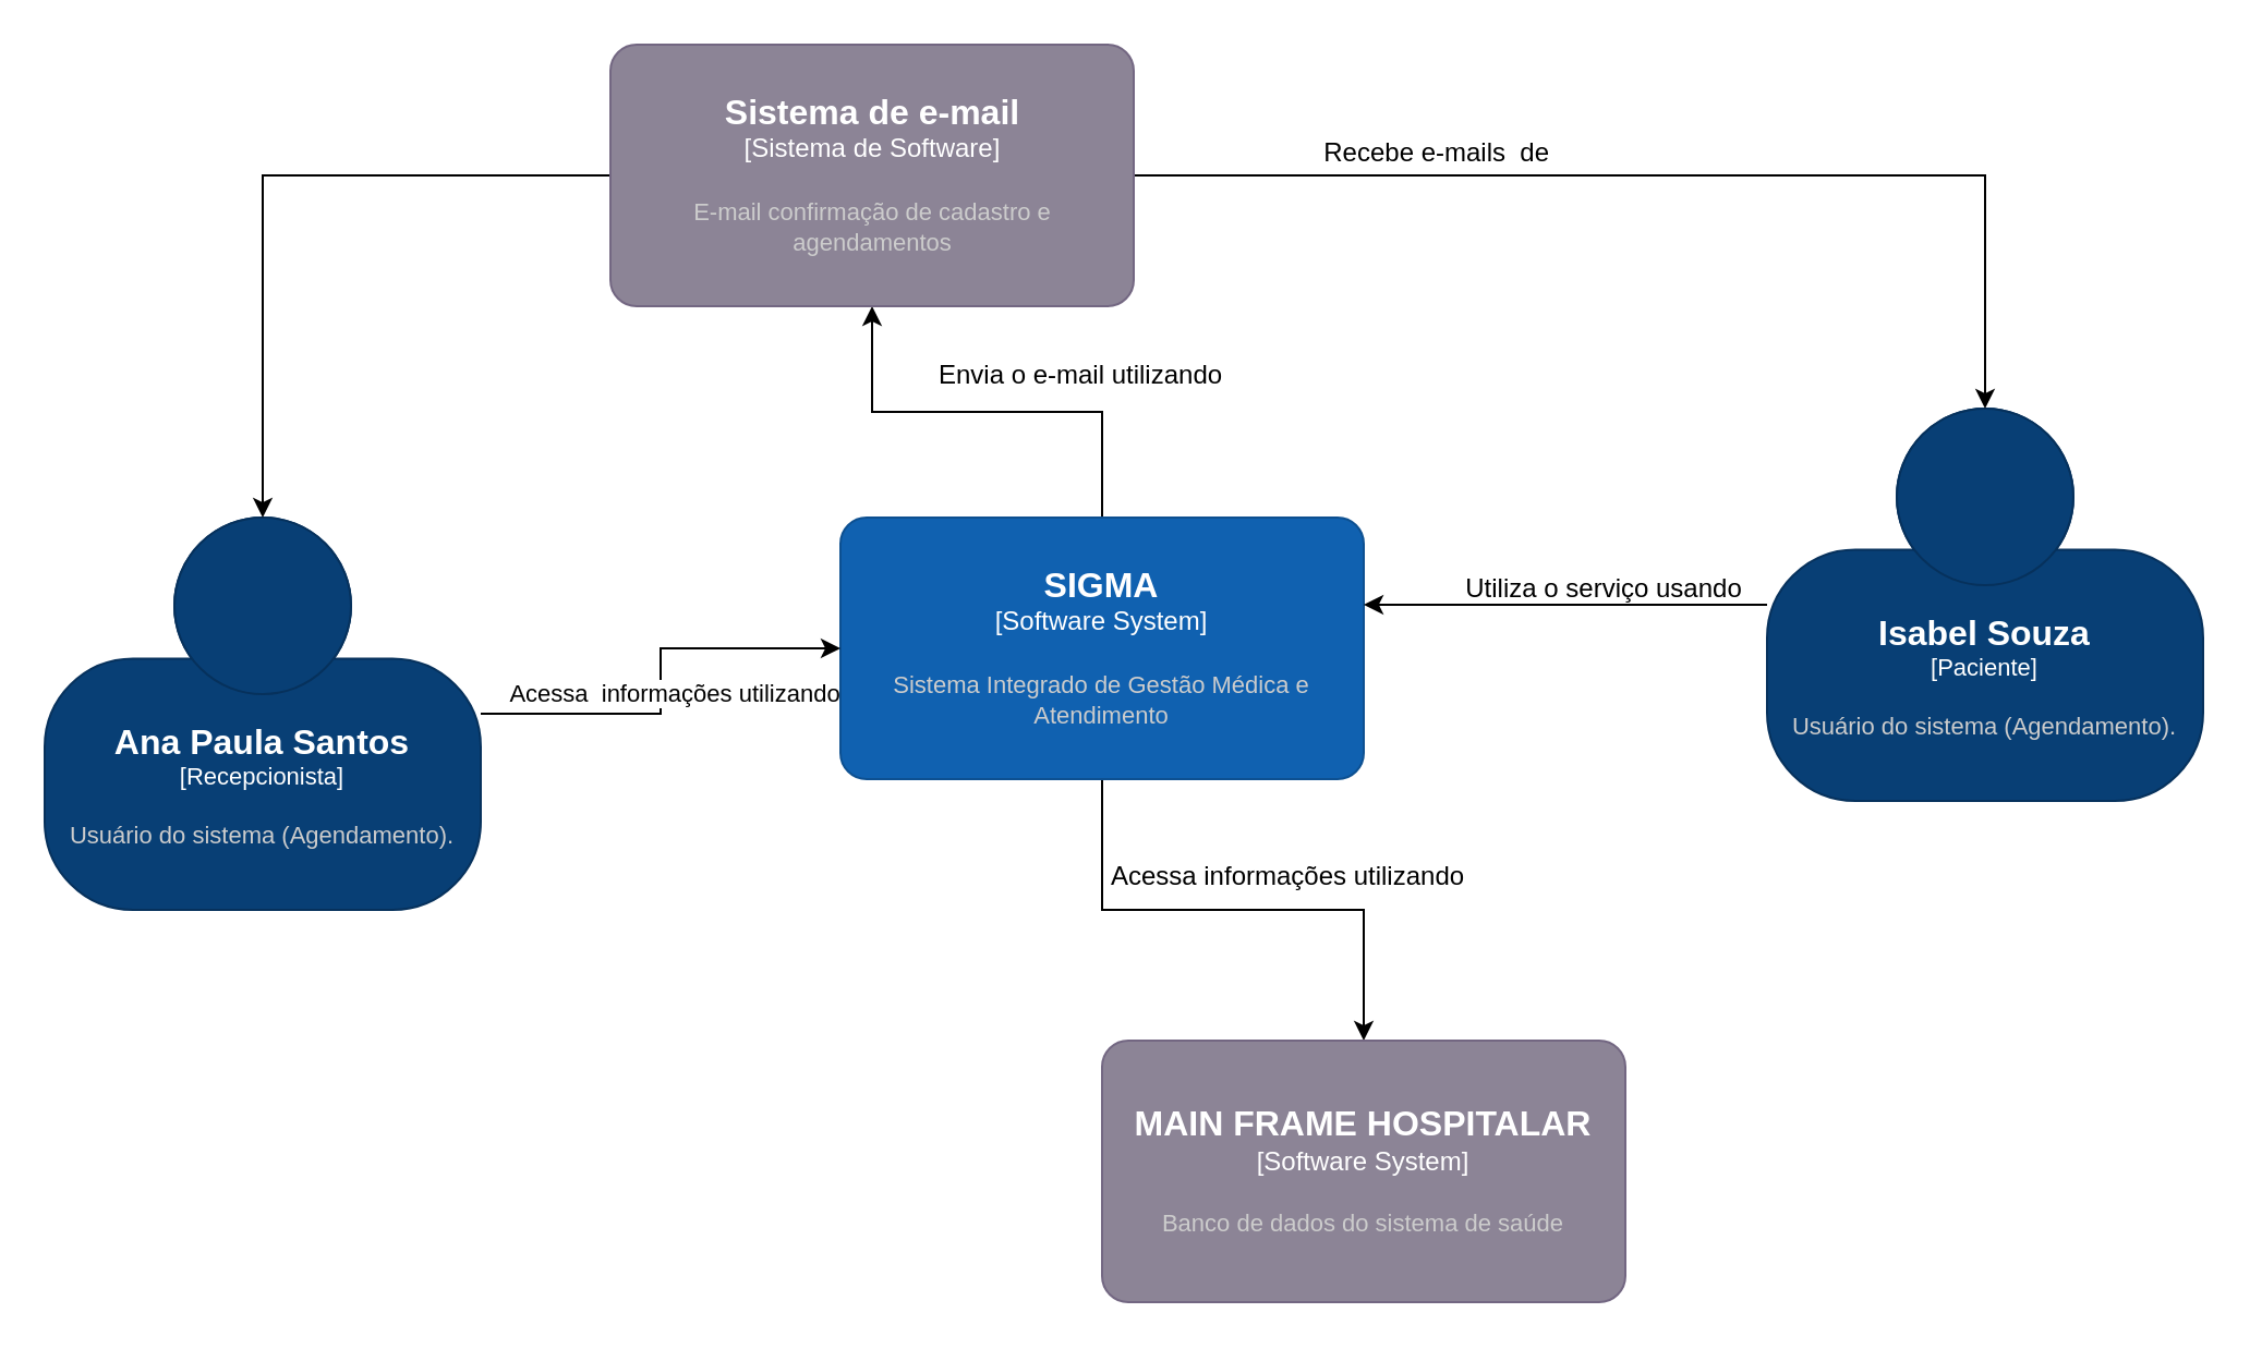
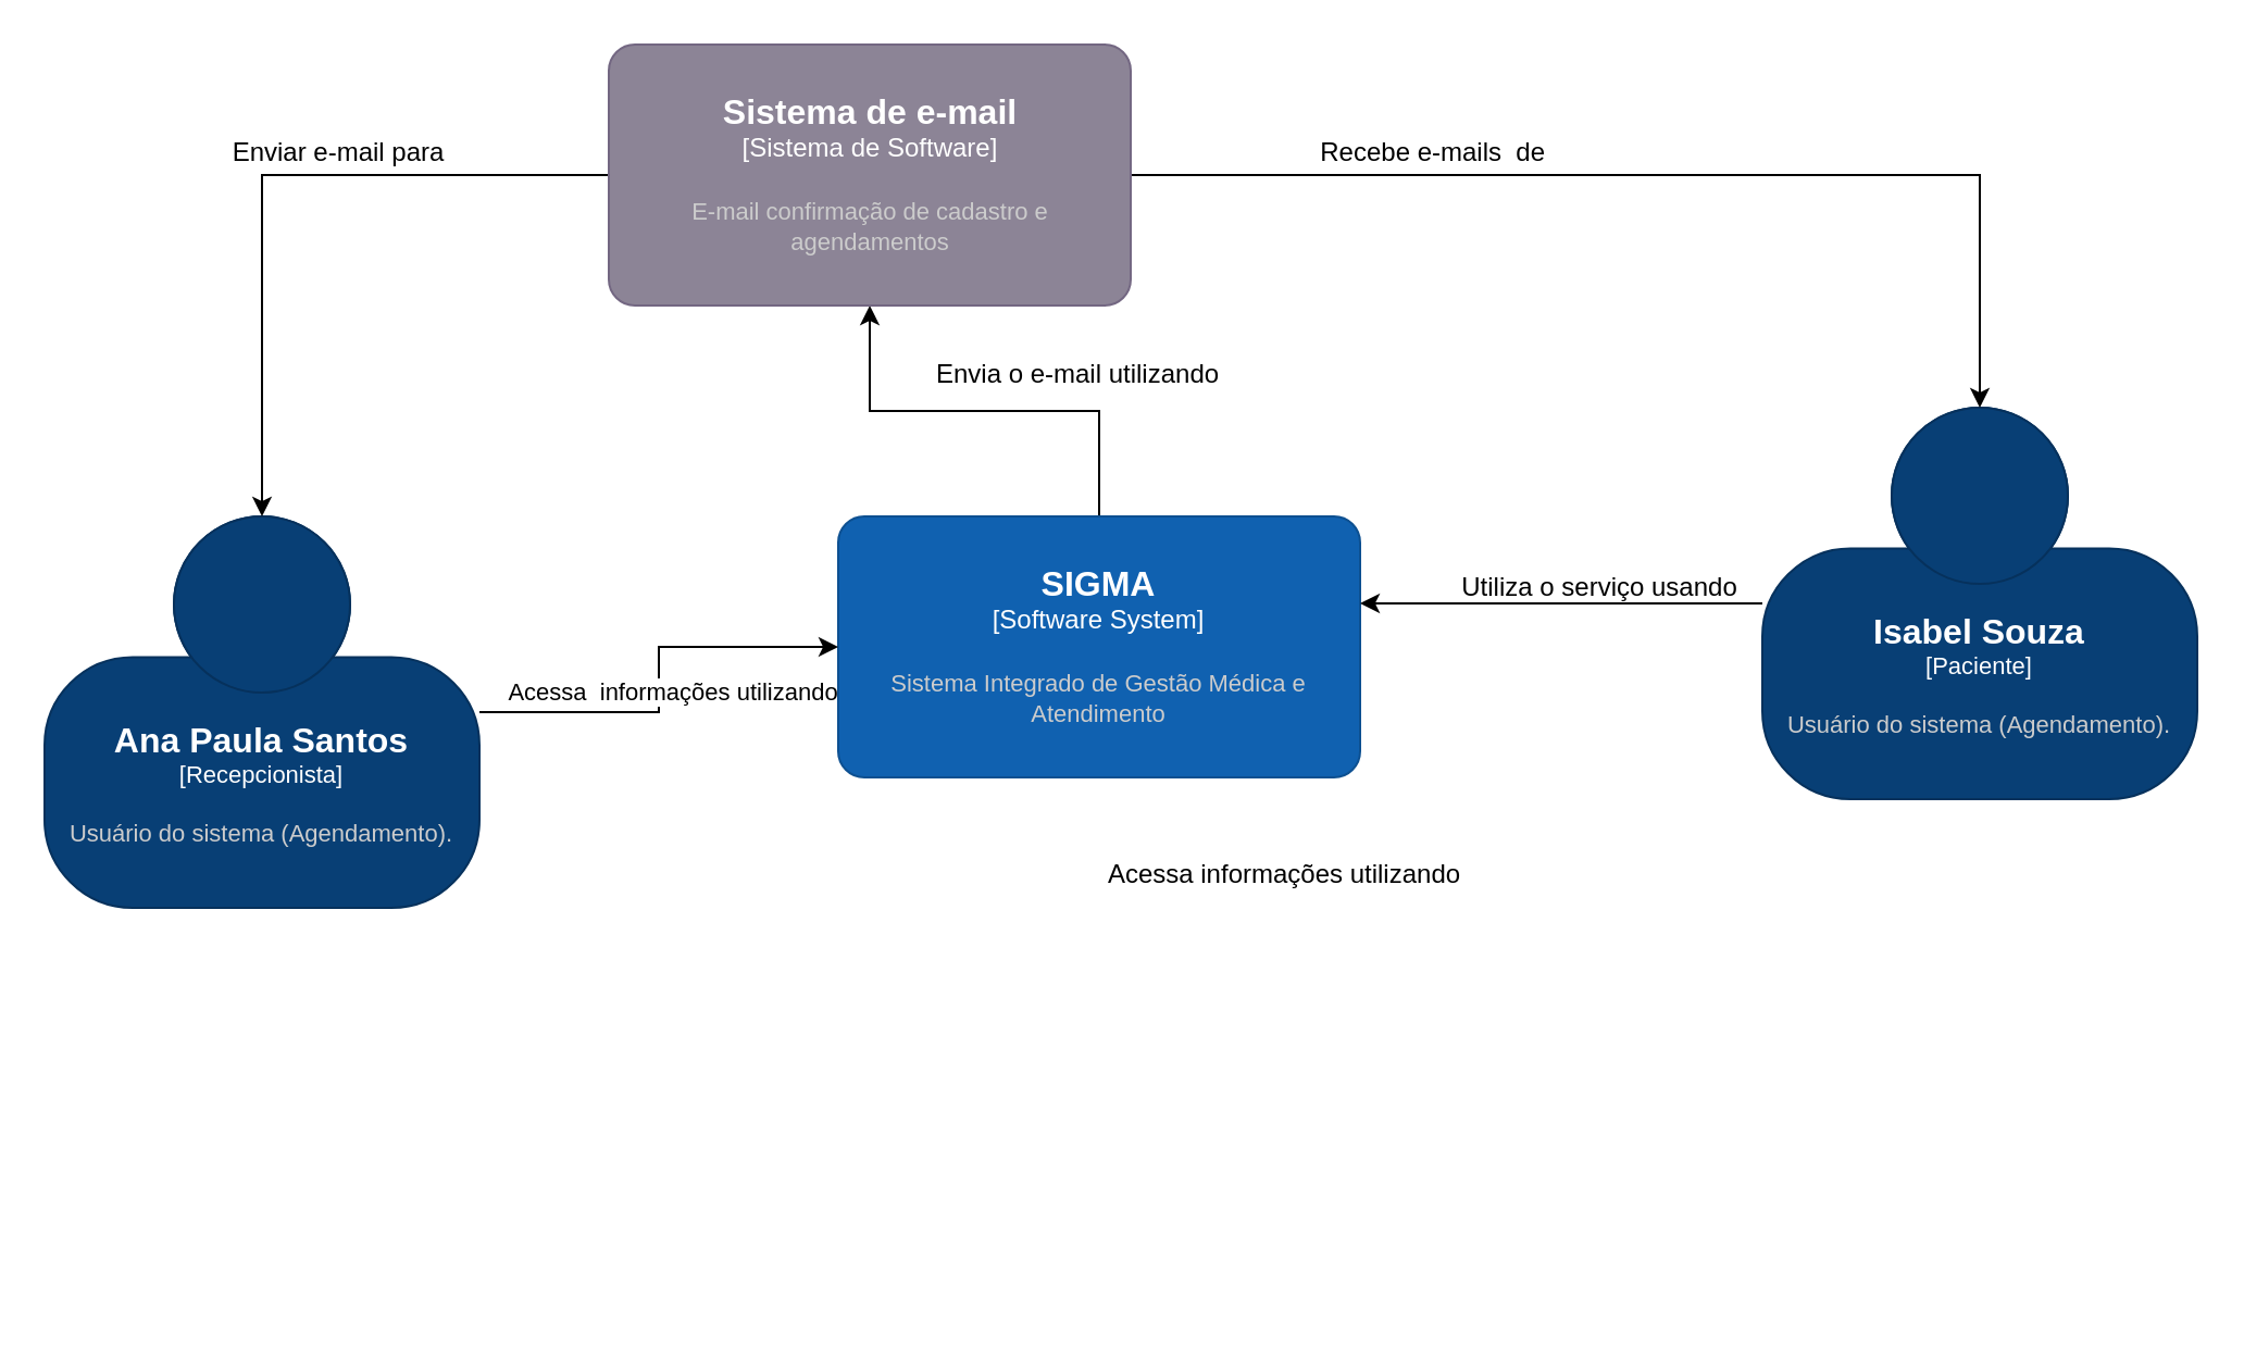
+ <mxCell id="14" value="Enviar e-mail para" style="text;html=1;align=center;verticalAlign=middle;resizable=0;points=[];autosize=1;strokeColor=none;fillColor=none;" parent="1" vertex="1"><mxGeometry x="95" y="55" width="120" height="30" as="geometry" /></mxCell>
- <mxCell id="3" style="edgeStyle=orthogonalEdgeStyle;rounded=0;orthogonalLoop=1;jettySize=auto;html=1;" parent="1" source="4" target="5" edge="1"><mxGeometry relative="1" as="geometry" /></mxCell>
- <mxCell id="5" value="&lt;font style=&quot;font-size: 16px&quot;&gt;&lt;b&gt;MAIN FRAME HOSPITALAR&lt;/b&gt;&lt;/font&gt;&lt;div&gt;[Software System]&lt;/div&gt;&lt;br&gt;&lt;div&gt;&lt;font style=&quot;font-size: 11px&quot;&gt;&lt;font color=&quot;#cccccc&quot;&gt;Banco de dados do sistema de saúde&lt;/font&gt;&lt;/div&gt;" style="rounded=1;whiteSpace=wrap;html=1;labelBackgroundColor=none;fillColor=#8C8496;fontColor=#ffffff;align=center;arcSize=10;strokeColor=#736782;metaEdit=1;resizable=0;points=[[0.25,0,0],[0.5,0,0],[0.75,0,0],[1,0.25,0],[1,0.5,0],[1,0.75,0],[0.75,1,0],[0.5,1,0],[0.25,1,0],[0,0.75,0],[0,0.5,0],[0,0.25,0]];" parent="1" vertex="1"><mxGeometry x="505" y="477" width="240" height="120" as="geometry" /></mxCell>
